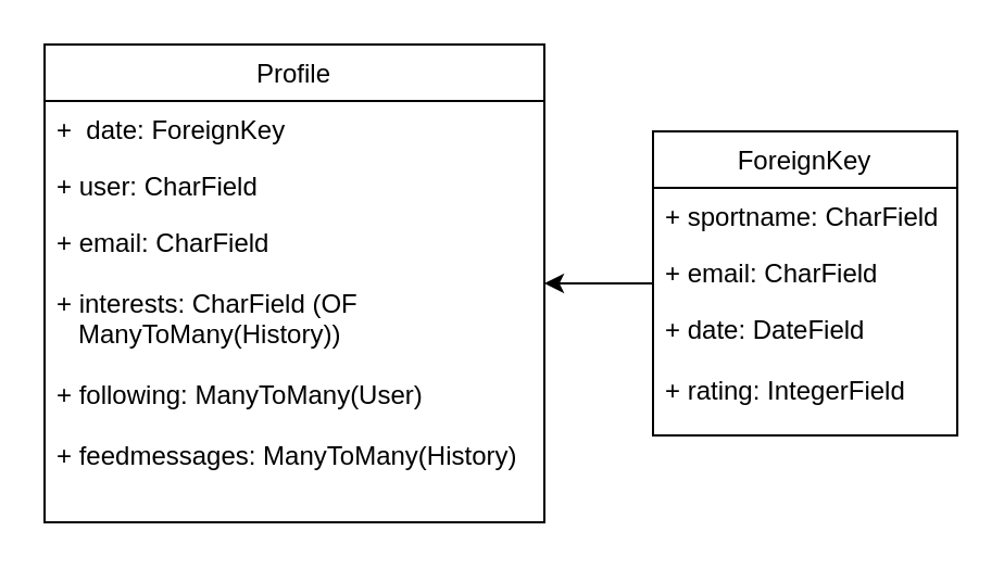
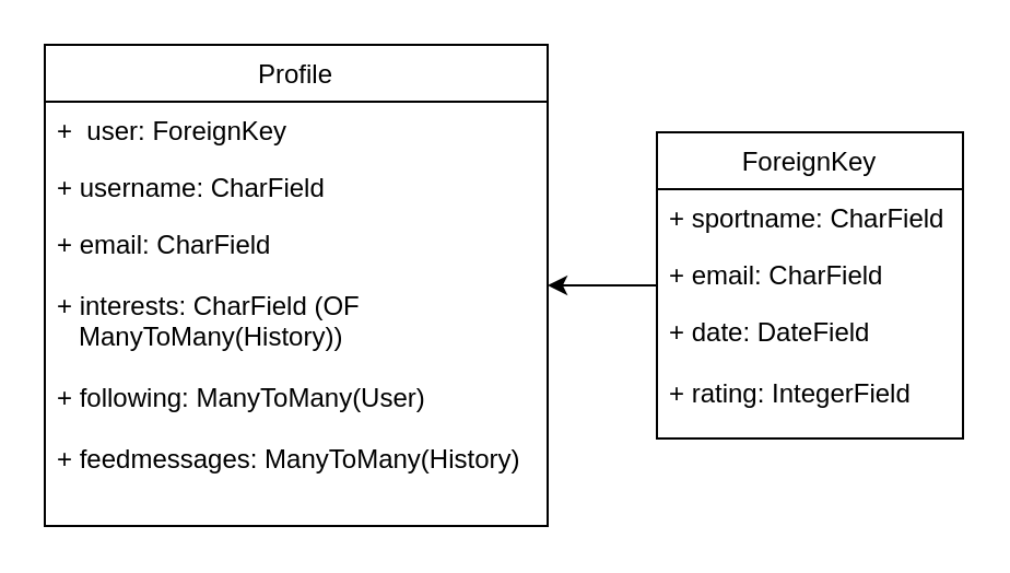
- <mxCell id="3" value="+  date: ForeignKey" style="text;strokeColor=none;fillColor=none;align=left;verticalAlign=top;spacingLeft=4;spacingRight=4;overflow=hidden;rotatable=0;points=[[0,0.5],[1,0.5]];portConstraint=eastwest;" vertex="1" parent="2"><mxGeometry y="26" width="230" height="26" as="geometry" /></mxCell>
+ <mxCell id="3" value="+  user: ForeignKey" style="text;strokeColor=none;fillColor=none;align=left;verticalAlign=top;spacingLeft=4;spacingRight=4;overflow=hidden;rotatable=0;points=[[0,0.5],[1,0.5]];portConstraint=eastwest;" vertex="1" parent="2"><mxGeometry y="26" width="230" height="26" as="geometry" /></mxCell>
- <mxCell id="4" value="+ user: CharField&#10;" style="text;strokeColor=none;fillColor=none;align=left;verticalAlign=top;spacingLeft=4;spacingRight=4;overflow=hidden;rotatable=0;points=[[0,0.5],[1,0.5]];portConstraint=eastwest;" vertex="1" parent="2"><mxGeometry y="52" width="230" height="26" as="geometry" /></mxCell>
+ <mxCell id="4" value="+ username: CharField&#10;" style="text;strokeColor=none;fillColor=none;align=left;verticalAlign=top;spacingLeft=4;spacingRight=4;overflow=hidden;rotatable=0;points=[[0,0.5],[1,0.5]];portConstraint=eastwest;" vertex="1" parent="2"><mxGeometry y="52" width="230" height="26" as="geometry" /></mxCell>
